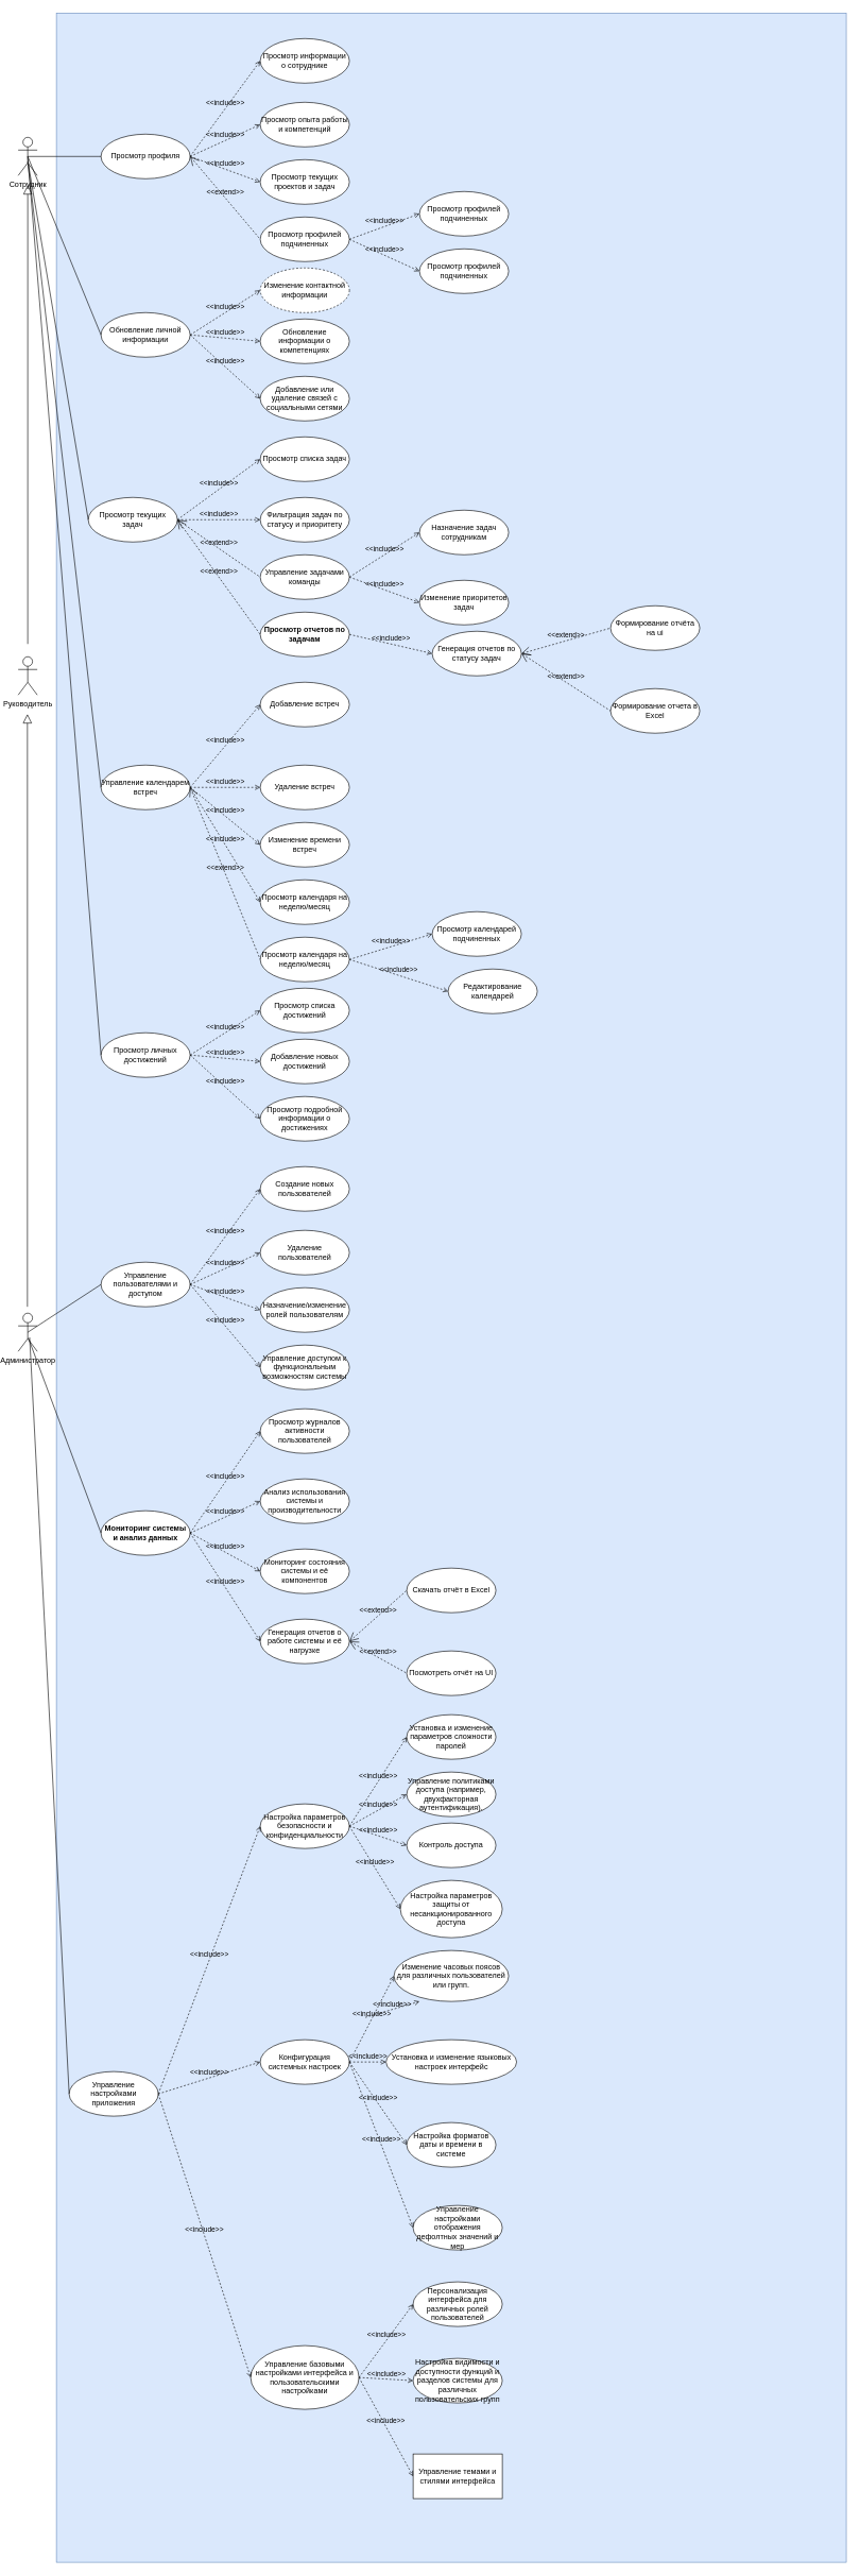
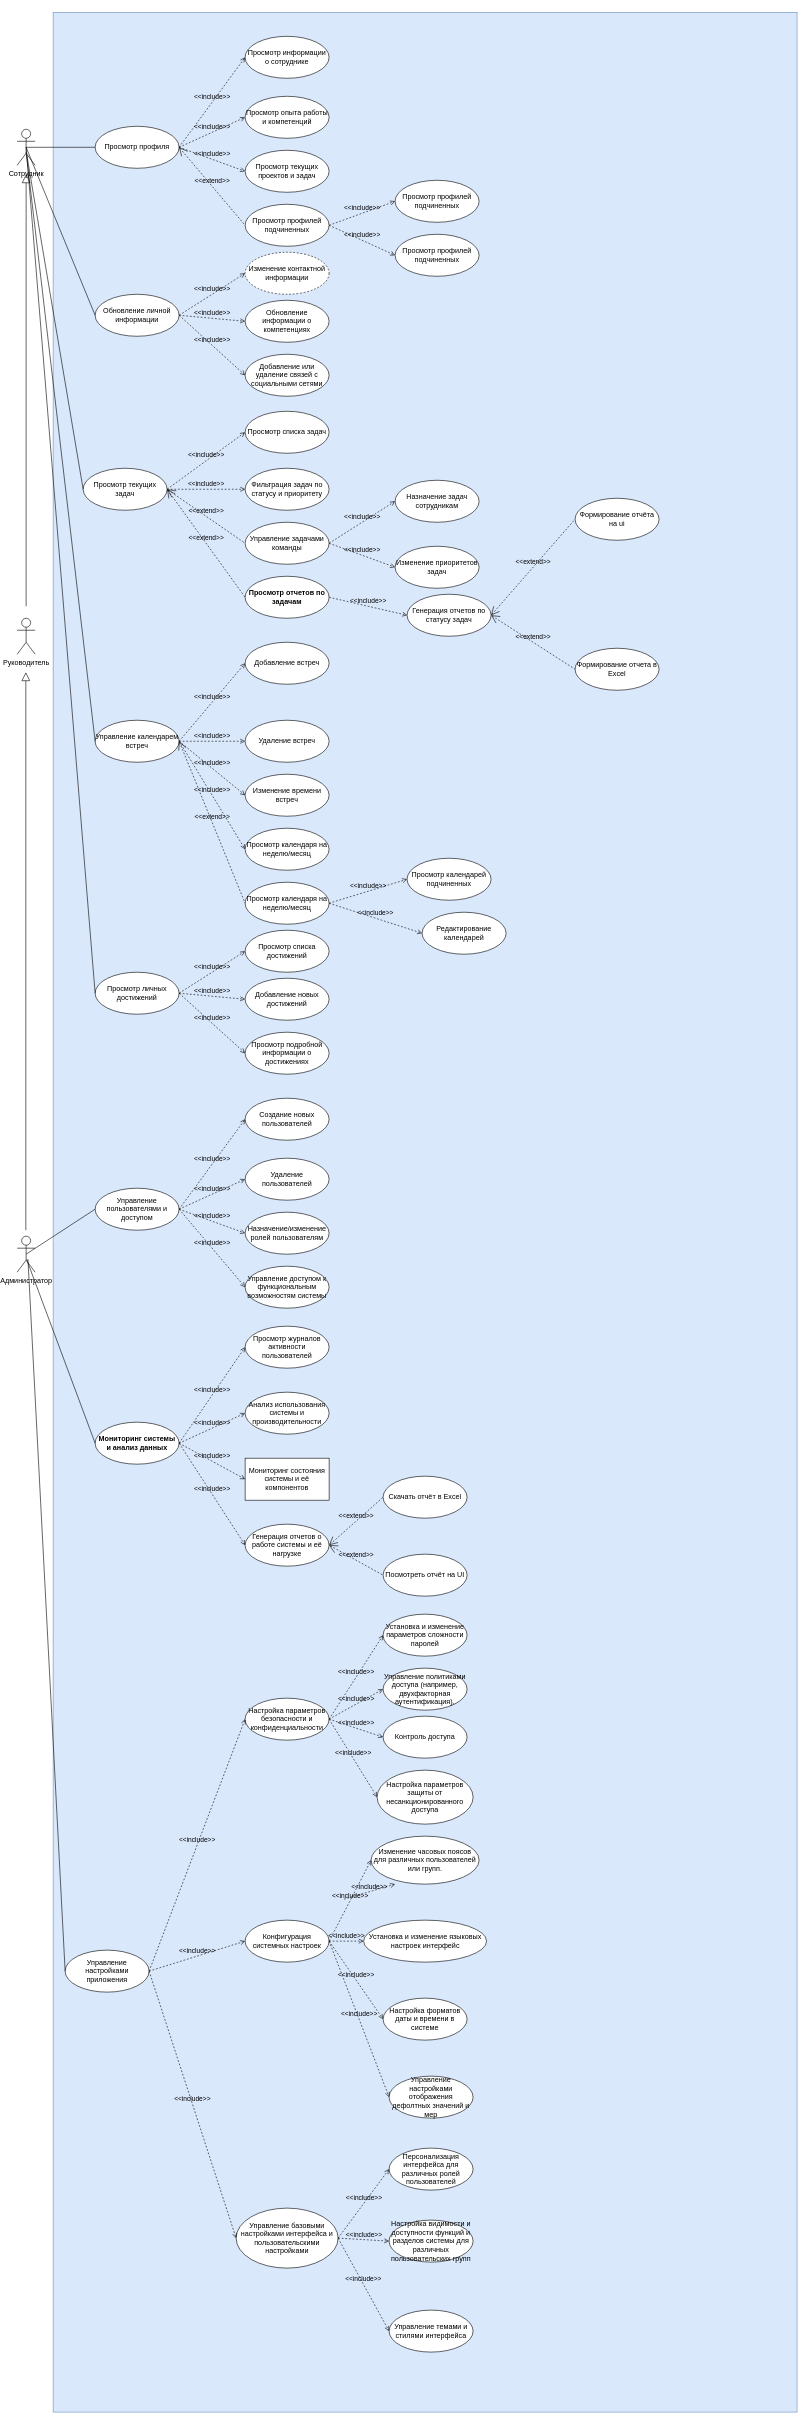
- <mxCell id="60" value="Формирование отчёта на ui" style="ellipse;whiteSpace=wrap;html=1;" vertex="1" parent="1"><mxGeometry x="950" y="950" width="140" height="70" as="geometry" /></mxCell>
+ <mxCell id="60" value="Формирование отчёта на ui" style="ellipse;whiteSpace=wrap;html=1;" vertex="1" parent="1"><mxGeometry x="950" y="830" width="140" height="70" as="geometry" /></mxCell>
- <mxCell id="86" value="Мониторинг состояния системы и её компонентов" style="ellipse;whiteSpace=wrap;html=1;" vertex="1" parent="1"><mxGeometry x="400" y="2430" width="140" height="70" as="geometry" /></mxCell>
+ <mxCell id="86" value="Мониторинг состояния системы и её компонентов" style="whiteSpace=wrap;html=1;rounded=0;" vertex="1" parent="1"><mxGeometry x="400" y="2430" width="140" height="70" as="geometry" /></mxCell>
- <mxCell id="119" value="Управление темами и стилями интерфейса" style="whiteSpace=wrap;html=1;rounded=0;" vertex="1" parent="1"><mxGeometry x="640" y="3850" width="140" height="70" as="geometry" /></mxCell>
+ <mxCell id="119" value="Управление темами и стилями интерфейса" style="ellipse;whiteSpace=wrap;html=1;" vertex="1" parent="1"><mxGeometry x="640" y="3850" width="140" height="70" as="geometry" /></mxCell>
